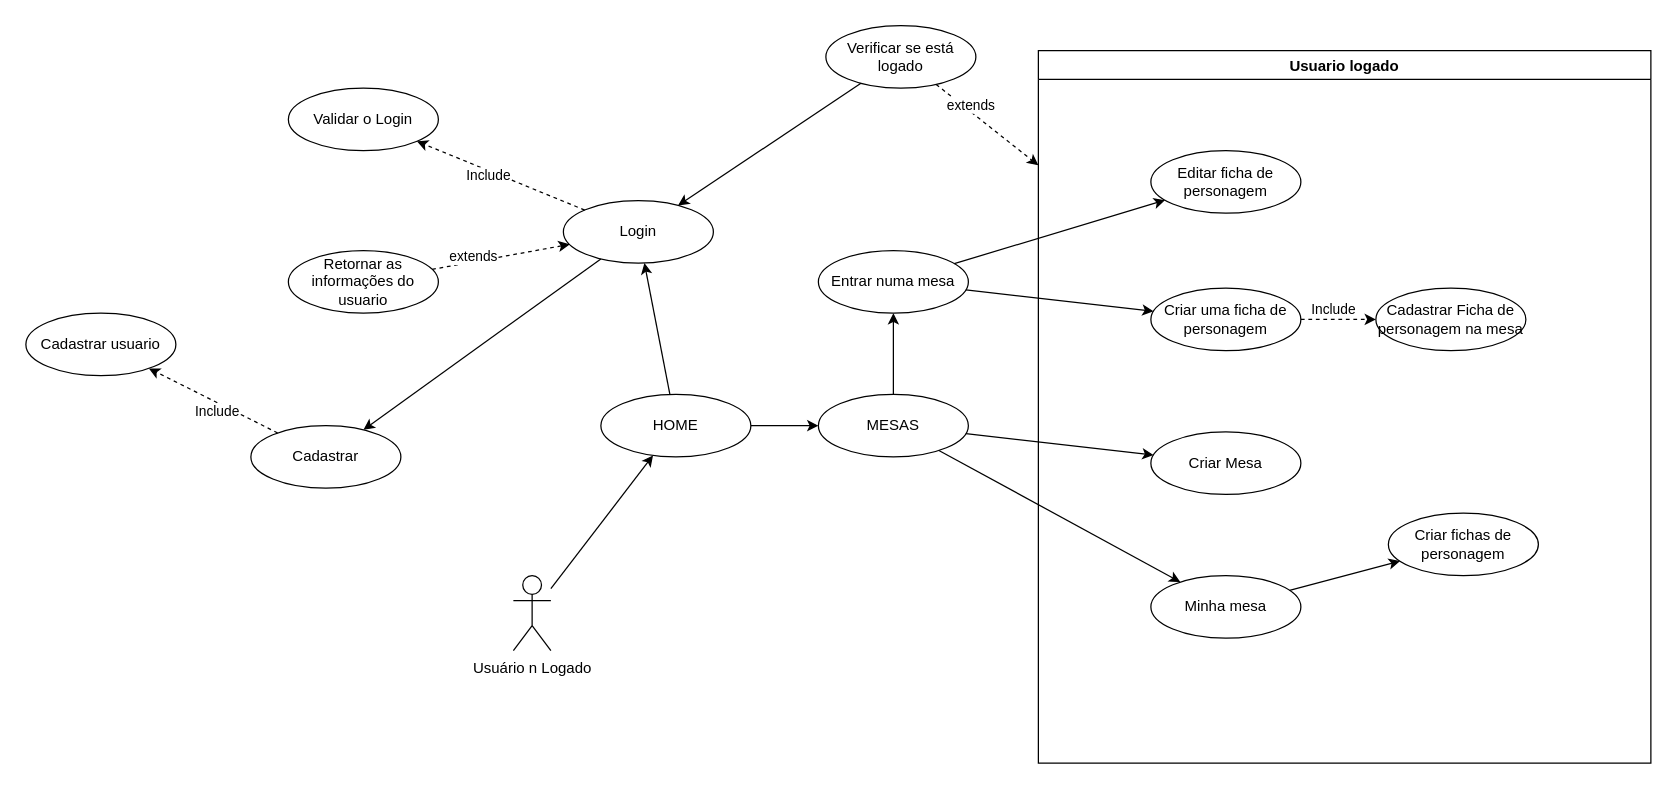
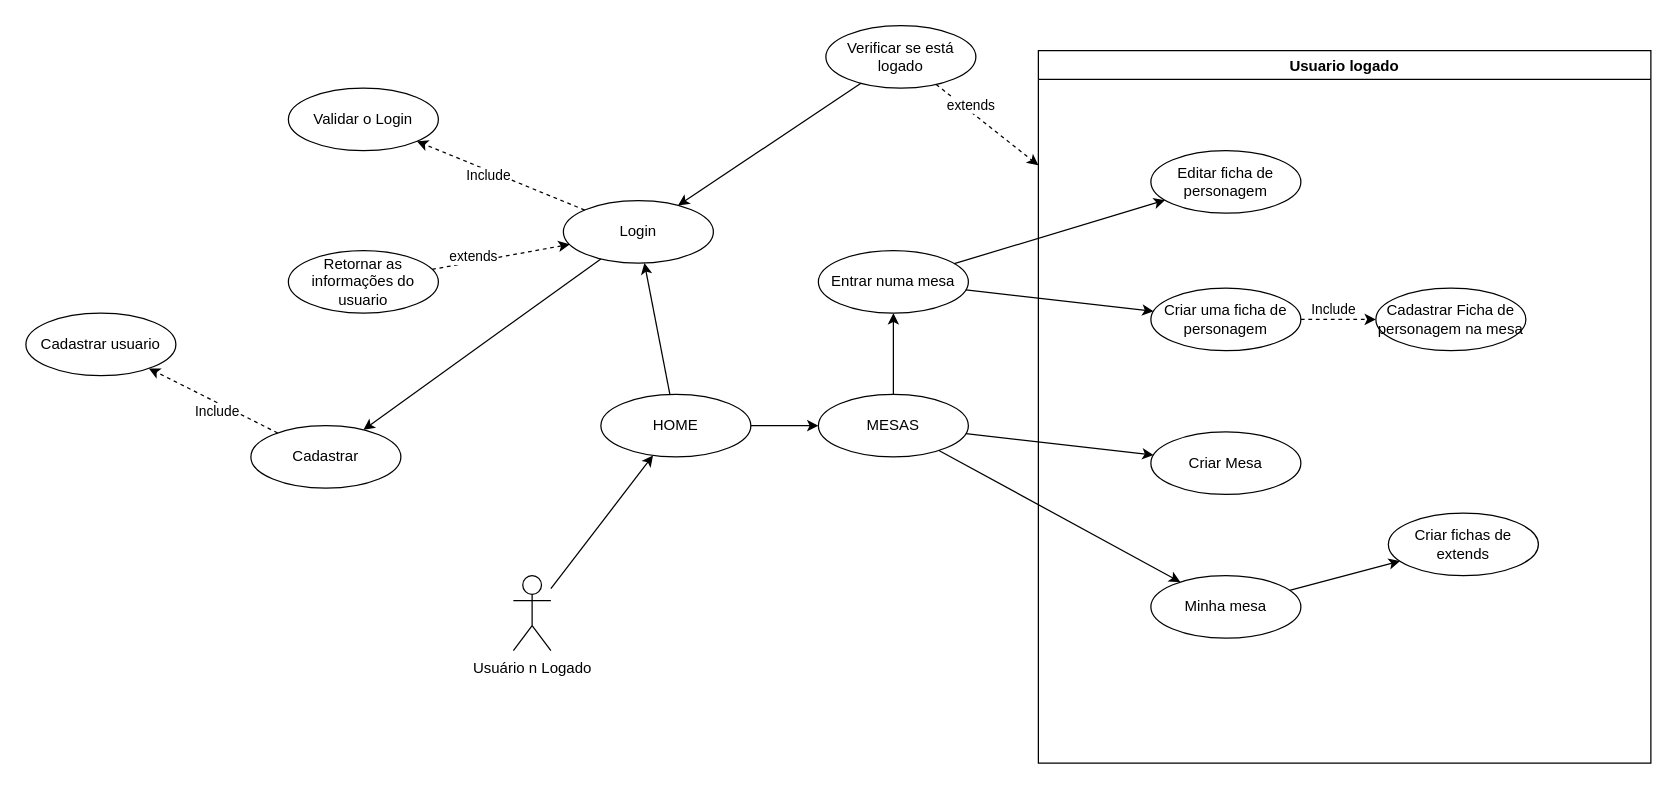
- <mxCell id="12" value="Criar fichas de personagem" style="ellipse;whiteSpace=wrap;html=1;" vertex="1" parent="4"><mxGeometry x="280" y="370" width="120" height="50" as="geometry" /></mxCell>
+ <mxCell id="12" value="Criar fichas de extends" style="ellipse;whiteSpace=wrap;html=1;" vertex="1" parent="4"><mxGeometry x="280" y="370" width="120" height="50" as="geometry" /></mxCell>
